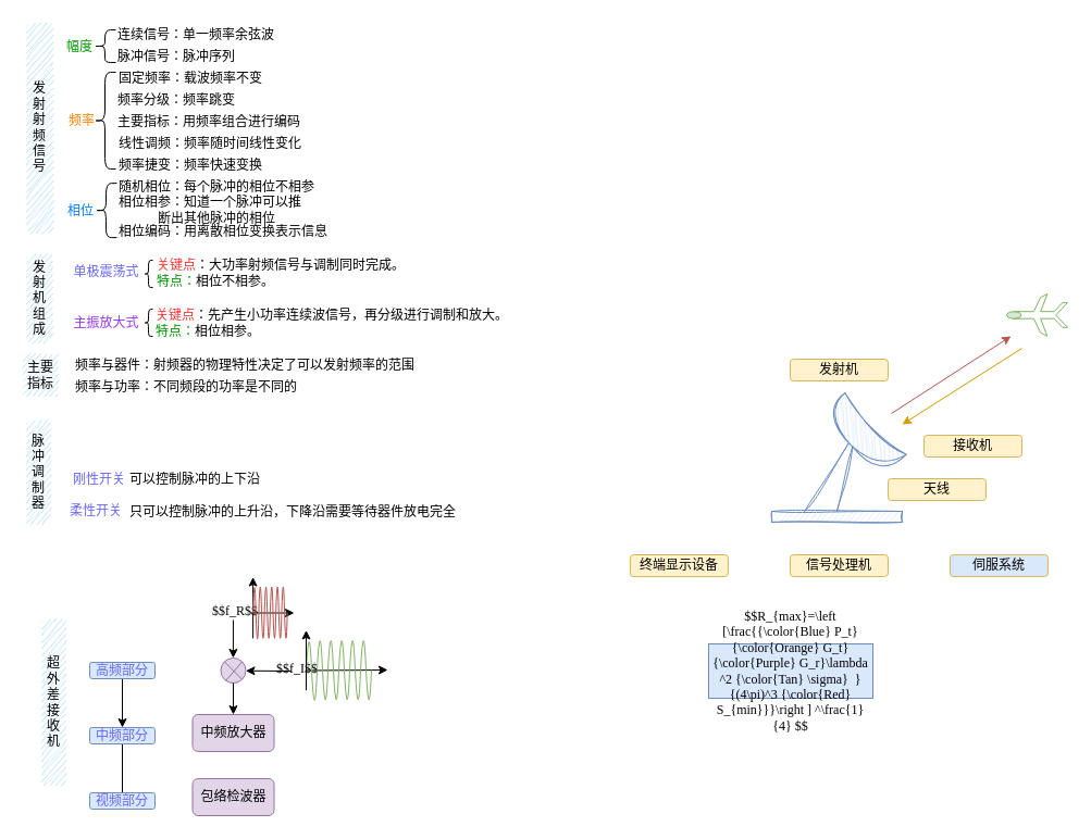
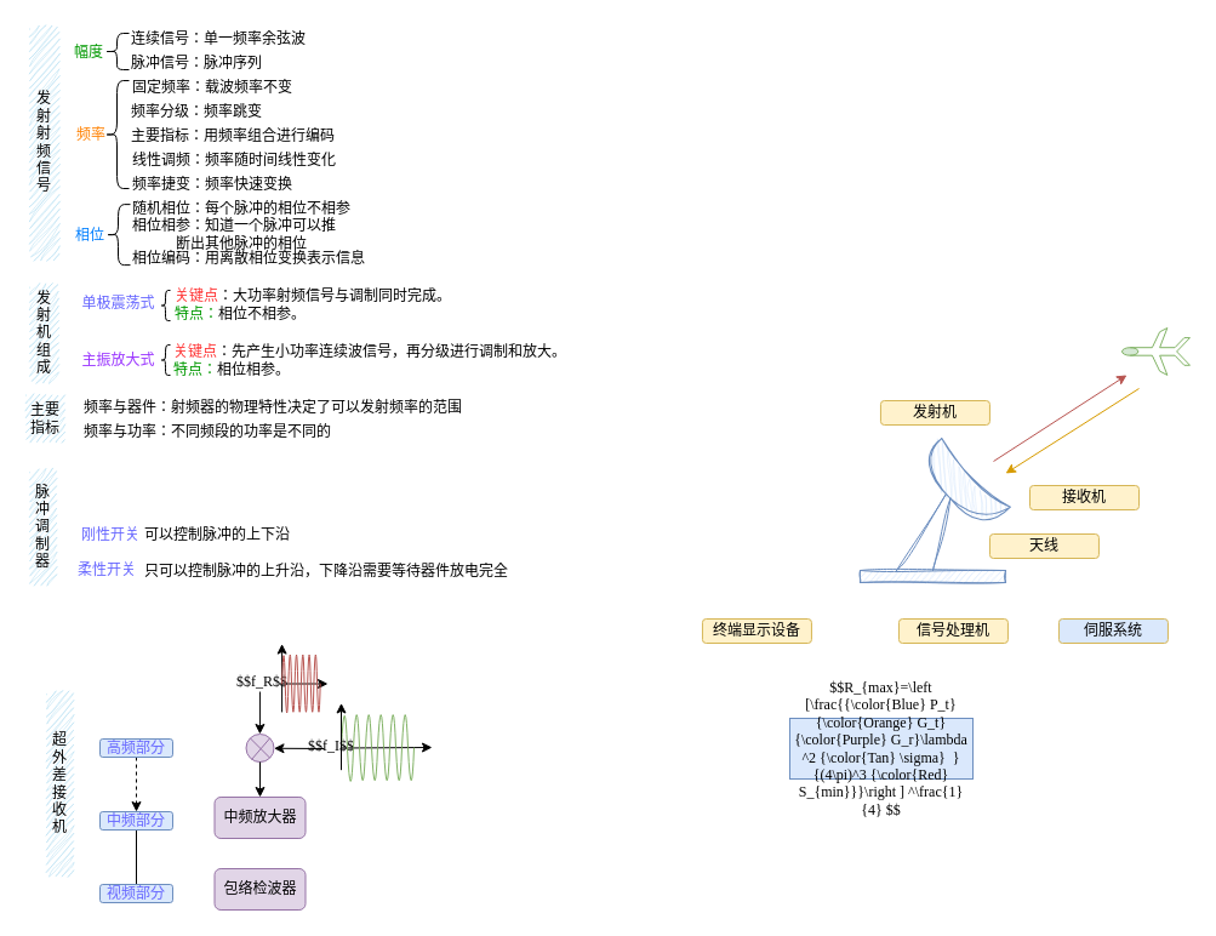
- <mxCell id="31" value="信号处理机" style="rounded=1;whiteSpace=wrap;html=1;fillColor=#fff2cc;strokeColor=#d6b656;fontFamily=YEFONTCaiHongTangTi;" vertex="1" parent="1"><mxGeometry x="725.95" y="510" width="90" height="20" as="geometry" /></mxCell>
+ <mxCell id="31" value="信号处理机" style="rounded=1;whiteSpace=wrap;html=1;fillColor=#fff2cc;strokeColor=#d6b656;fontFamily=YEFONTCaiHongTangTi;" vertex="1" parent="1"><mxGeometry x="740.95" y="510" width="90" height="20" as="geometry" /></mxCell>
- <mxCell id="67" style="edgeStyle=orthogonalEdgeStyle;rounded=0;orthogonalLoop=1;jettySize=auto;html=1;entryX=0.5;entryY=0;entryDx=0;entryDy=0;fontFamily=YEFONTCaiHongTangTi;fontSize=12;fontColor=default;" edge="1" parent="1" source="68" target="70"><mxGeometry relative="1" as="geometry" /></mxCell>
+ <mxCell id="67" style="edgeStyle=orthogonalEdgeStyle;rounded=0;orthogonalLoop=1;jettySize=auto;html=1;entryX=0.5;entryY=0;entryDx=0;entryDy=0;fontFamily=YEFONTCaiHongTangTi;fontSize=12;fontColor=default;dashed=1;" edge="1" parent="1" source="68" target="70"><mxGeometry relative="1" as="geometry" /></mxCell>
